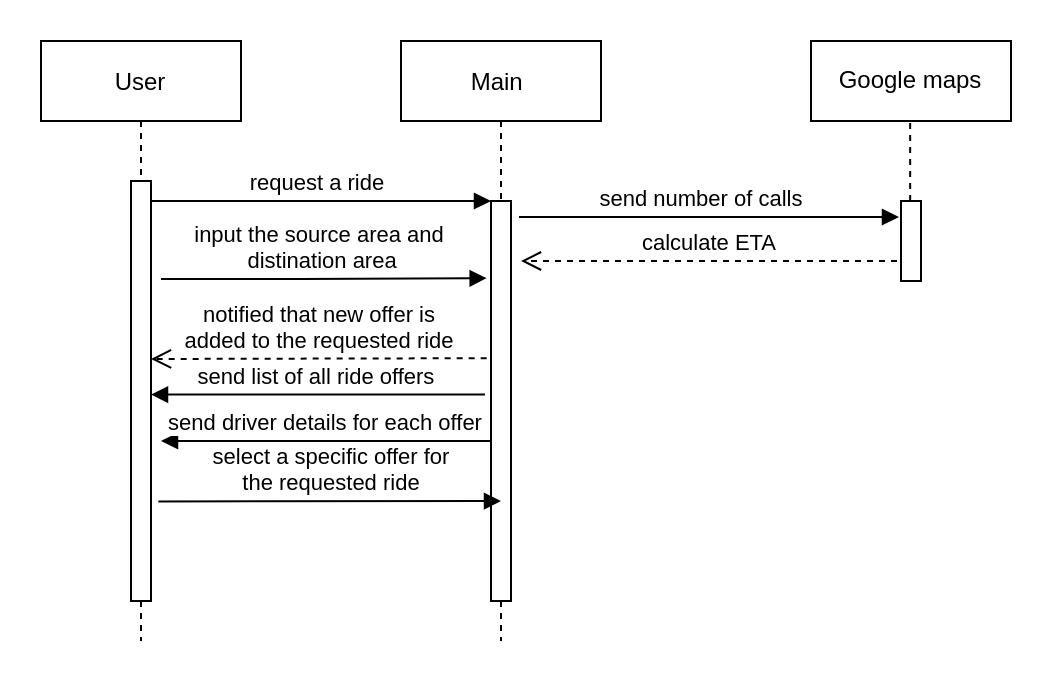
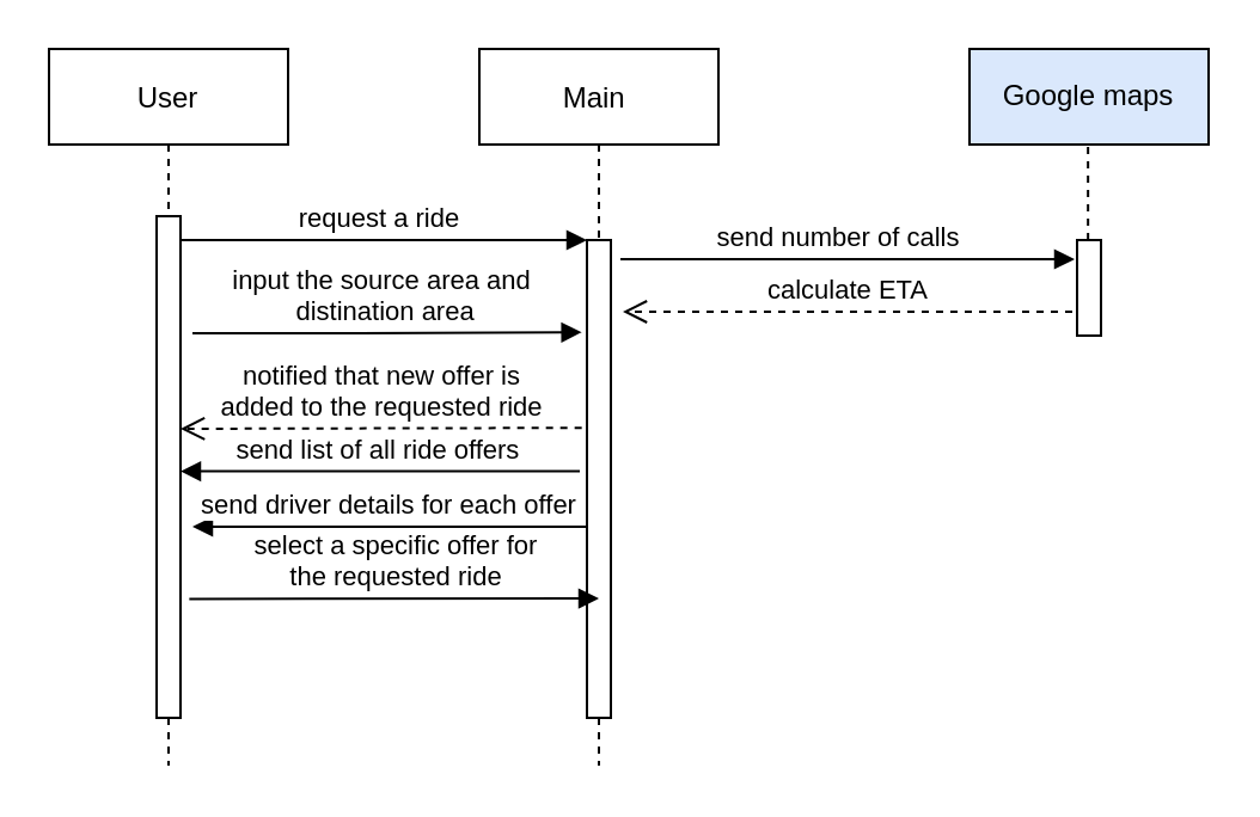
- <mxCell id="8" value="Google maps" style="rounded=0;whiteSpace=wrap;html=1;" vertex="1" parent="1"><mxGeometry x="405" y="20" width="100" height="40" as="geometry" /></mxCell>
+ <mxCell id="8" value="Google maps" style="rounded=0;whiteSpace=wrap;html=1;fillColor=#dae8fc;" vertex="1" parent="1"><mxGeometry x="405" y="20" width="100" height="40" as="geometry" /></mxCell>
